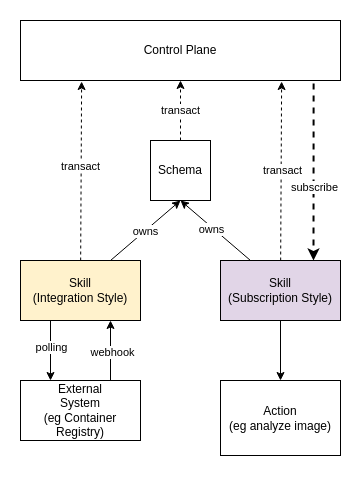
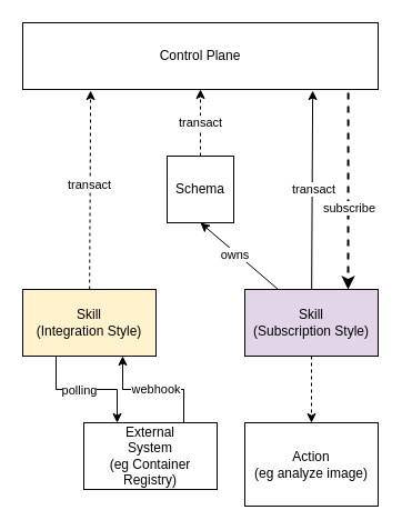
- <mxCell id="13" style="edgeStyle=none;rounded=0;orthogonalLoop=1;jettySize=auto;html=1;entryX=0.816;entryY=1.017;entryDx=0;entryDy=0;entryPerimeter=0;dashed=1;" parent="1" source="16" target="22" edge="1"><mxGeometry relative="1" as="geometry" /></mxCell>
+ <mxCell id="13" style="edgeStyle=none;rounded=0;orthogonalLoop=1;jettySize=auto;html=1;entryX=0.816;entryY=1.017;entryDx=0;entryDy=0;entryPerimeter=0;dashed=0;" parent="1" source="16" target="22" edge="1"><mxGeometry relative="1" as="geometry" /></mxCell>
- <mxCell id="6" style="rounded=0;orthogonalLoop=1;jettySize=auto;html=1;exitX=0.75;exitY=0;exitDx=0;exitDy=0;entryX=0.5;entryY=1;entryDx=0;entryDy=0;" parent="1" source="10" target="3" edge="1"><mxGeometry relative="1" as="geometry" /></mxCell>
- <mxCell id="7" value="owns" style="edgeLabel;html=1;align=center;verticalAlign=middle;resizable=0;points=[];" parent="6" vertex="1" connectable="0"><mxGeometry relative="1" as="geometry"><mxPoint as="offset" /></mxGeometry></mxCell>
- <mxCell id="15" style="edgeStyle=orthogonalEdgeStyle;rounded=0;orthogonalLoop=1;jettySize=auto;html=1;entryX=0.5;entryY=0;entryDx=0;entryDy=0;" edge="1" parent="1" source="16" target="23"><mxGeometry relative="1" as="geometry" /></mxCell>
+ <mxCell id="15" style="edgeStyle=orthogonalEdgeStyle;rounded=0;orthogonalLoop=1;jettySize=auto;html=1;entryX=0.5;entryY=0;entryDx=0;entryDy=0;dashed=1;" edge="1" parent="1" source="16" target="23"><mxGeometry relative="1" as="geometry" /></mxCell>
- <mxCell id="19" value="External&lt;br&gt;System&lt;br&gt;(eg Container Registry)" style="rounded=0;whiteSpace=wrap;html=1;" parent="1" vertex="1"><mxGeometry x="20" y="380" width="120" height="60" as="geometry" /></mxCell>
+ <mxCell id="19" value="External&lt;br&gt;System&lt;br&gt;(eg Container Registry)" style="rounded=0;whiteSpace=wrap;html=1;" parent="1" vertex="1"><mxGeometry x="75" y="380" width="120" height="60" as="geometry" /></mxCell>
